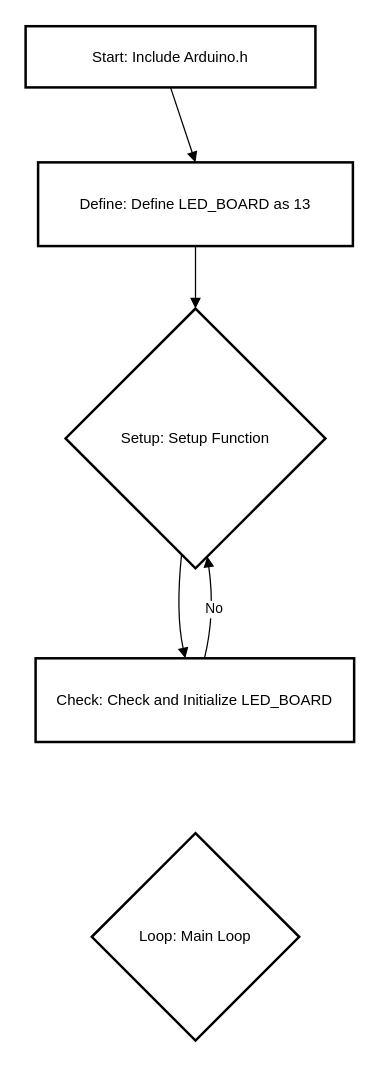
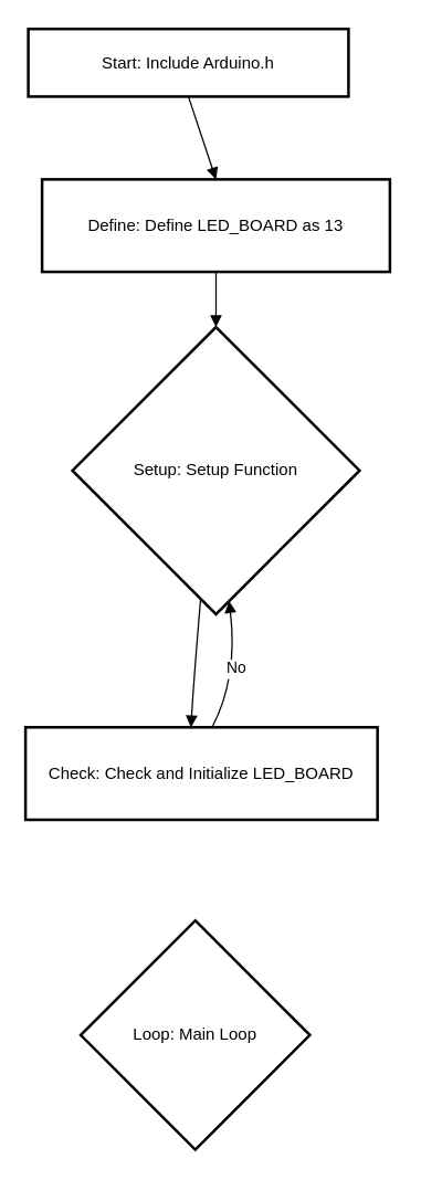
- <mxCell id="4" value="Setup: Setup Function" style="rhombus;strokeWidth=2;whiteSpace=wrap;" vertex="1" parent="1"><mxGeometry x="52" y="246" width="208" height="208" as="geometry" /></mxCell>
+ <mxCell id="4" value="Setup: Setup Function" style="rhombus;strokeWidth=2;whiteSpace=wrap;" vertex="1" parent="1"><mxGeometry x="52" y="236" width="208" height="208" as="geometry" /></mxCell>
- <mxCell id="5" value="Check: Check and Initialize LED_BOARD" style="whiteSpace=wrap;strokeWidth=2;" vertex="1" parent="1"><mxGeometry x="28" y="526" width="255" height="67" as="geometry" /></mxCell>
+ <mxCell id="5" value="Check: Check and Initialize LED_BOARD" style="whiteSpace=wrap;strokeWidth=2;" vertex="1" parent="1"><mxGeometry x="18" y="526" width="255" height="67" as="geometry" /></mxCell>
- <mxCell id="6" value="Loop: Main Loop" style="rhombus;strokeWidth=2;whiteSpace=wrap;" vertex="1" parent="1"><mxGeometry x="73" y="666" width="166" height="166" as="geometry" /></mxCell>
+ <mxCell id="6" value="Loop: Main Loop" style="rhombus;strokeWidth=2;whiteSpace=wrap;" vertex="1" parent="1"><mxGeometry x="58" y="666" width="166" height="166" as="geometry" /></mxCell>
